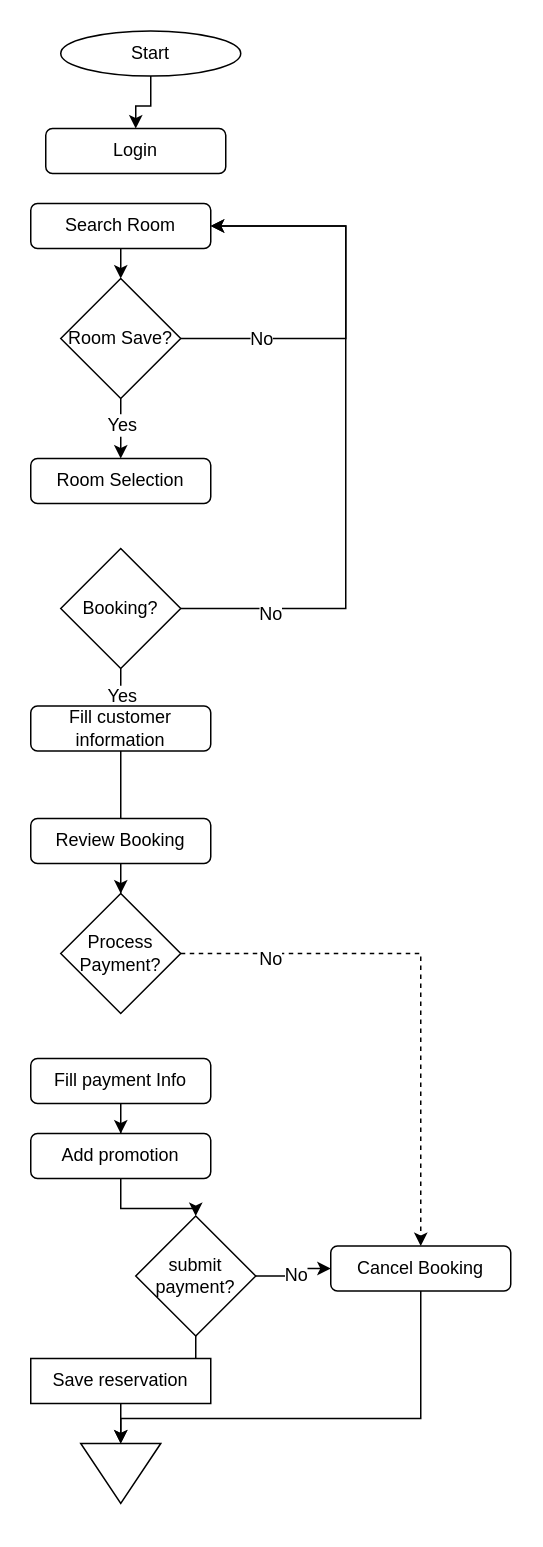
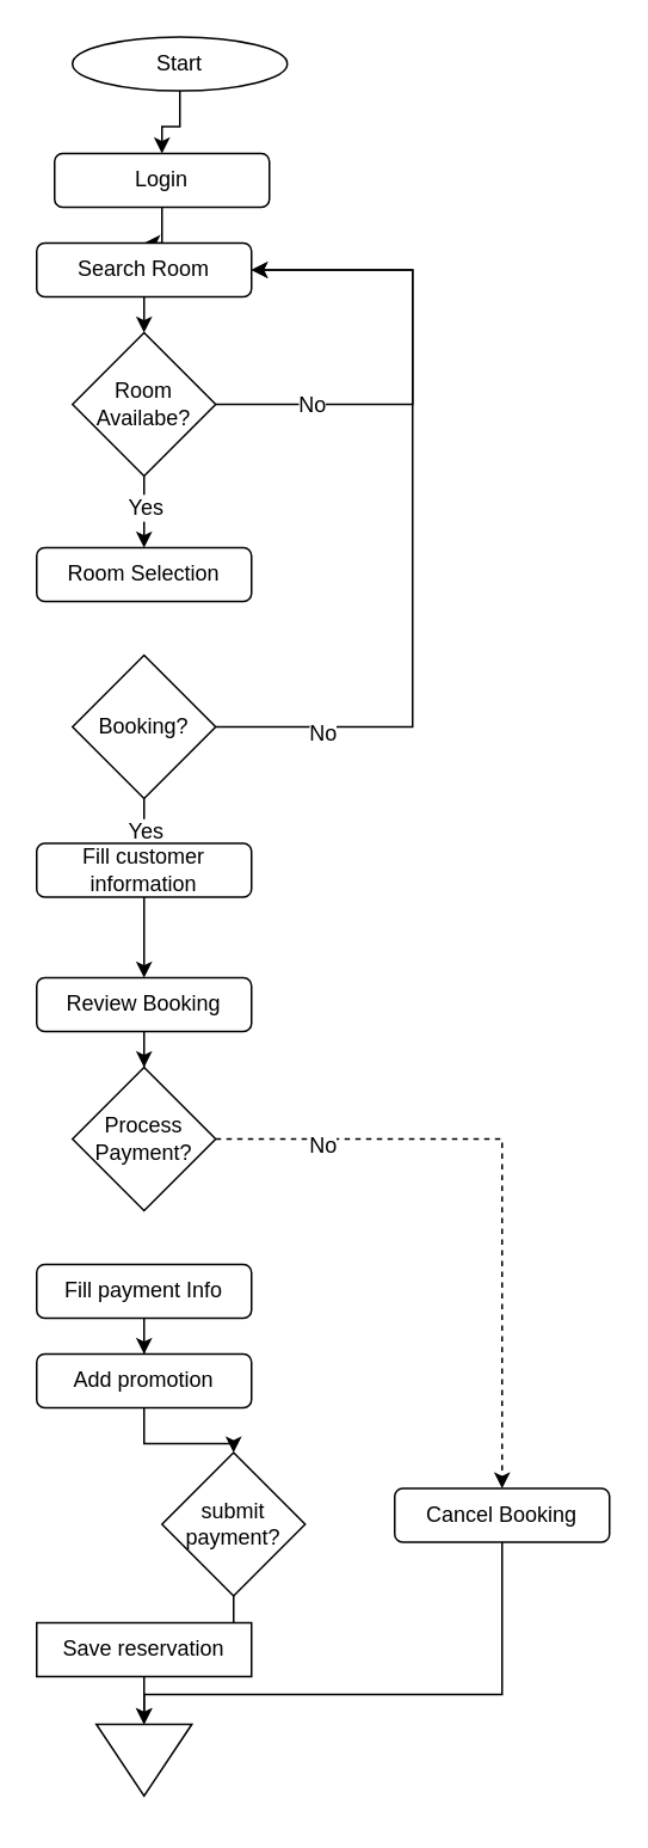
+ <mxCell id="4" style="edgeStyle=orthogonalEdgeStyle;rounded=0;orthogonalLoop=1;jettySize=auto;html=1;entryX=0.5;entryY=0;entryDx=0;entryDy=0;" edge="1" parent="1" source="5" target="7"><mxGeometry relative="1" as="geometry" /></mxCell>
- <mxCell id="12" value="Room Save?" style="rhombus;whiteSpace=wrap;html=1;" vertex="1" parent="1"><mxGeometry x="40" y="185" width="80" height="80" as="geometry" /></mxCell>
+ <mxCell id="12" value="Room Availabe?" style="rhombus;whiteSpace=wrap;html=1;" vertex="1" parent="1"><mxGeometry x="40" y="185" width="80" height="80" as="geometry" /></mxCell>
- <mxCell id="19" style="edgeStyle=orthogonalEdgeStyle;rounded=0;orthogonalLoop=1;jettySize=auto;html=1;entryX=0.5;entryY=0;entryDx=0;entryDy=0;endArrow=none;" edge="1" parent="1" source="20" target="22"><mxGeometry relative="1" as="geometry" /></mxCell>
+ <mxCell id="19" style="edgeStyle=orthogonalEdgeStyle;rounded=0;orthogonalLoop=1;jettySize=auto;html=1;entryX=0.5;entryY=0;entryDx=0;entryDy=0;" edge="1" parent="1" source="20" target="22"><mxGeometry relative="1" as="geometry" /></mxCell>
- <mxCell id="32" style="edgeStyle=orthogonalEdgeStyle;rounded=0;orthogonalLoop=1;jettySize=auto;html=1;entryX=0;entryY=0.5;entryDx=0;entryDy=0;" edge="1" parent="1" source="34" target="39"><mxGeometry relative="1" as="geometry" /></mxCell>
- <mxCell id="33" value="No" style="text;html=1;align=center;verticalAlign=middle;resizable=0;points=[];labelBackgroundColor=#ffffff;" vertex="1" connectable="0" parent="32"><mxGeometry x="-0.06" y="-1" relative="1" as="geometry"><mxPoint as="offset" /></mxGeometry></mxCell>
